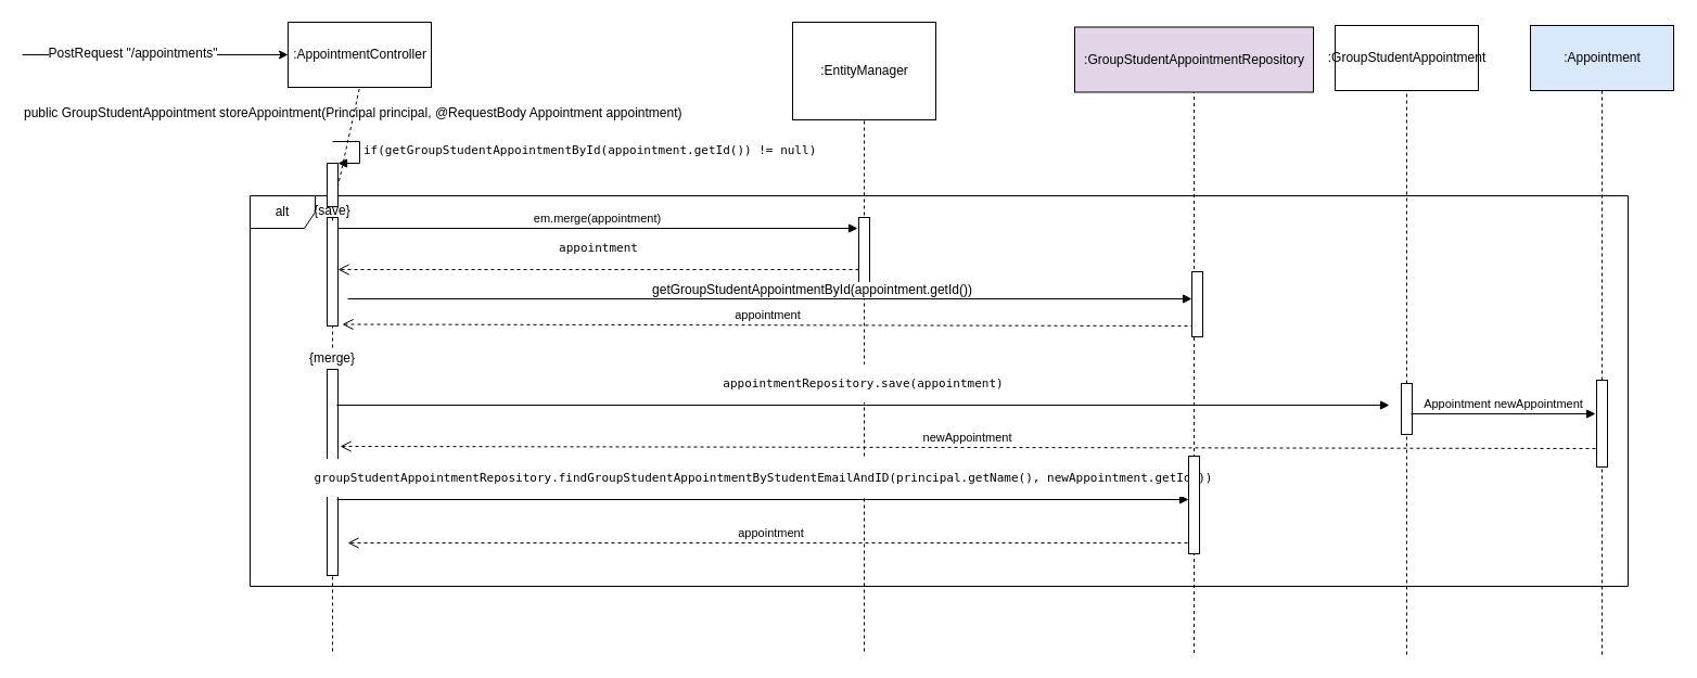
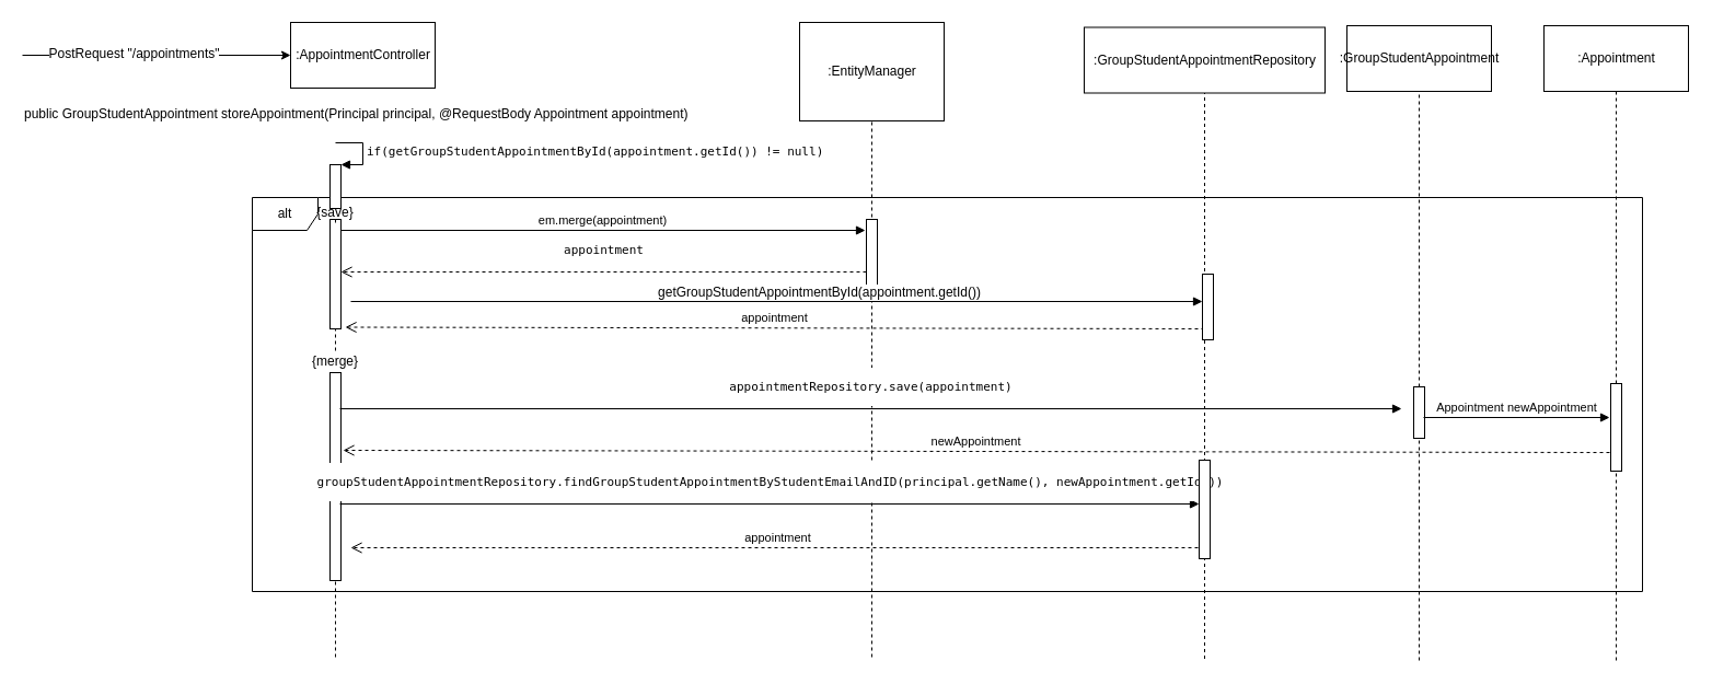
- <mxCell id="22" value=":Appointment" style="html=1;fillColor=#dae8fc;" parent="1" vertex="1"><mxGeometry x="1410" y="23" width="132" height="60" as="geometry" /></mxCell>
+ <mxCell id="22" value=":Appointment" style="html=1;" parent="1" vertex="1"><mxGeometry x="1410" y="23" width="132" height="60" as="geometry" /></mxCell>
- <mxCell id="28" value=":GroupStudentAppointmentRepository" style="html=1;fillColor=#e1d5e7;" parent="1" vertex="1"><mxGeometry x="990" y="24.5" width="220" height="60" as="geometry" /></mxCell>
+ <mxCell id="28" value=":GroupStudentAppointmentRepository" style="html=1;" parent="1" vertex="1"><mxGeometry x="990" y="24.5" width="220" height="60" as="geometry" /></mxCell>
- <mxCell id="6" value="" style="endArrow=none;dashed=1;html=1;entryX=0.5;entryY=1;entryDx=0;entryDy=0;" parent="1" source="39" target="3" edge="1"><mxGeometry width="50" height="50" relative="1" as="geometry"><mxPoint x="306" y="600" as="sourcePoint" /><mxPoint x="340" y="100" as="targetPoint" /></mxGeometry></mxCell>
